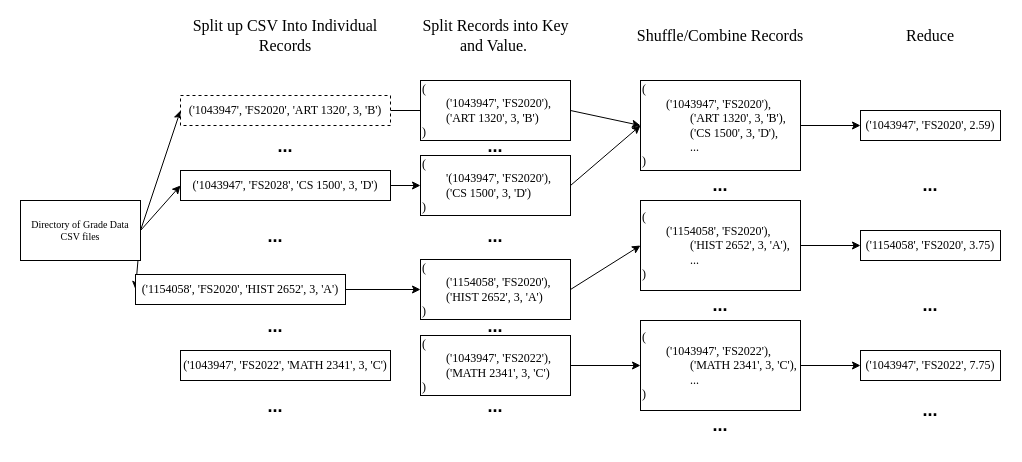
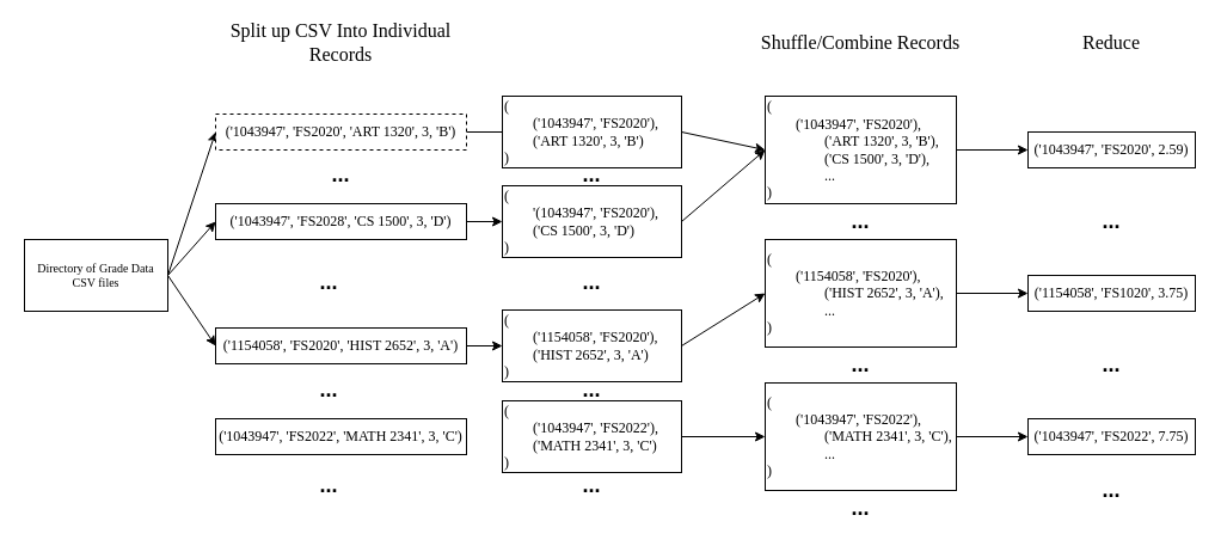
- <mxCell id="24" value="Split Records into Key and Value.&amp;nbsp;" style="text;html=1;strokeColor=none;fillColor=none;align=center;verticalAlign=middle;whiteSpace=wrap;rounded=0;fontFamily=Times New Roman;fontSize=16;" vertex="1" parent="1"><mxGeometry x="407.5" y="20" width="175" height="30" as="geometry" /></mxCell>
- <mxCell id="31" value="('1154058', 'FS2020', 3.75)" style="rounded=0;whiteSpace=wrap;html=1;fontFamily=Times New Roman;" vertex="1" parent="1"><mxGeometry x="860" y="230" width="140" height="30" as="geometry" /></mxCell>
+ <mxCell id="31" value="('1154058', 'FS1020', 3.75)" style="rounded=0;whiteSpace=wrap;html=1;fontFamily=Times New Roman;" vertex="1" parent="1"><mxGeometry x="860" y="230" width="140" height="30" as="geometry" /></mxCell>
- <mxCell id="10" value="('1154058', 'FS2020', 'HIST 2652', 3, 'A')" style="rounded=0;whiteSpace=wrap;html=1;fontFamily=Times New Roman;" vertex="1" parent="1"><mxGeometry x="135" y="274" width="210" height="30" as="geometry" /></mxCell>
+ <mxCell id="10" value="('1154058', 'FS2020', 'HIST 2652', 3, 'A')" style="rounded=0;whiteSpace=wrap;html=1;fontFamily=Times New Roman;" vertex="1" parent="1"><mxGeometry x="180" y="274" width="210" height="30" as="geometry" /></mxCell>
